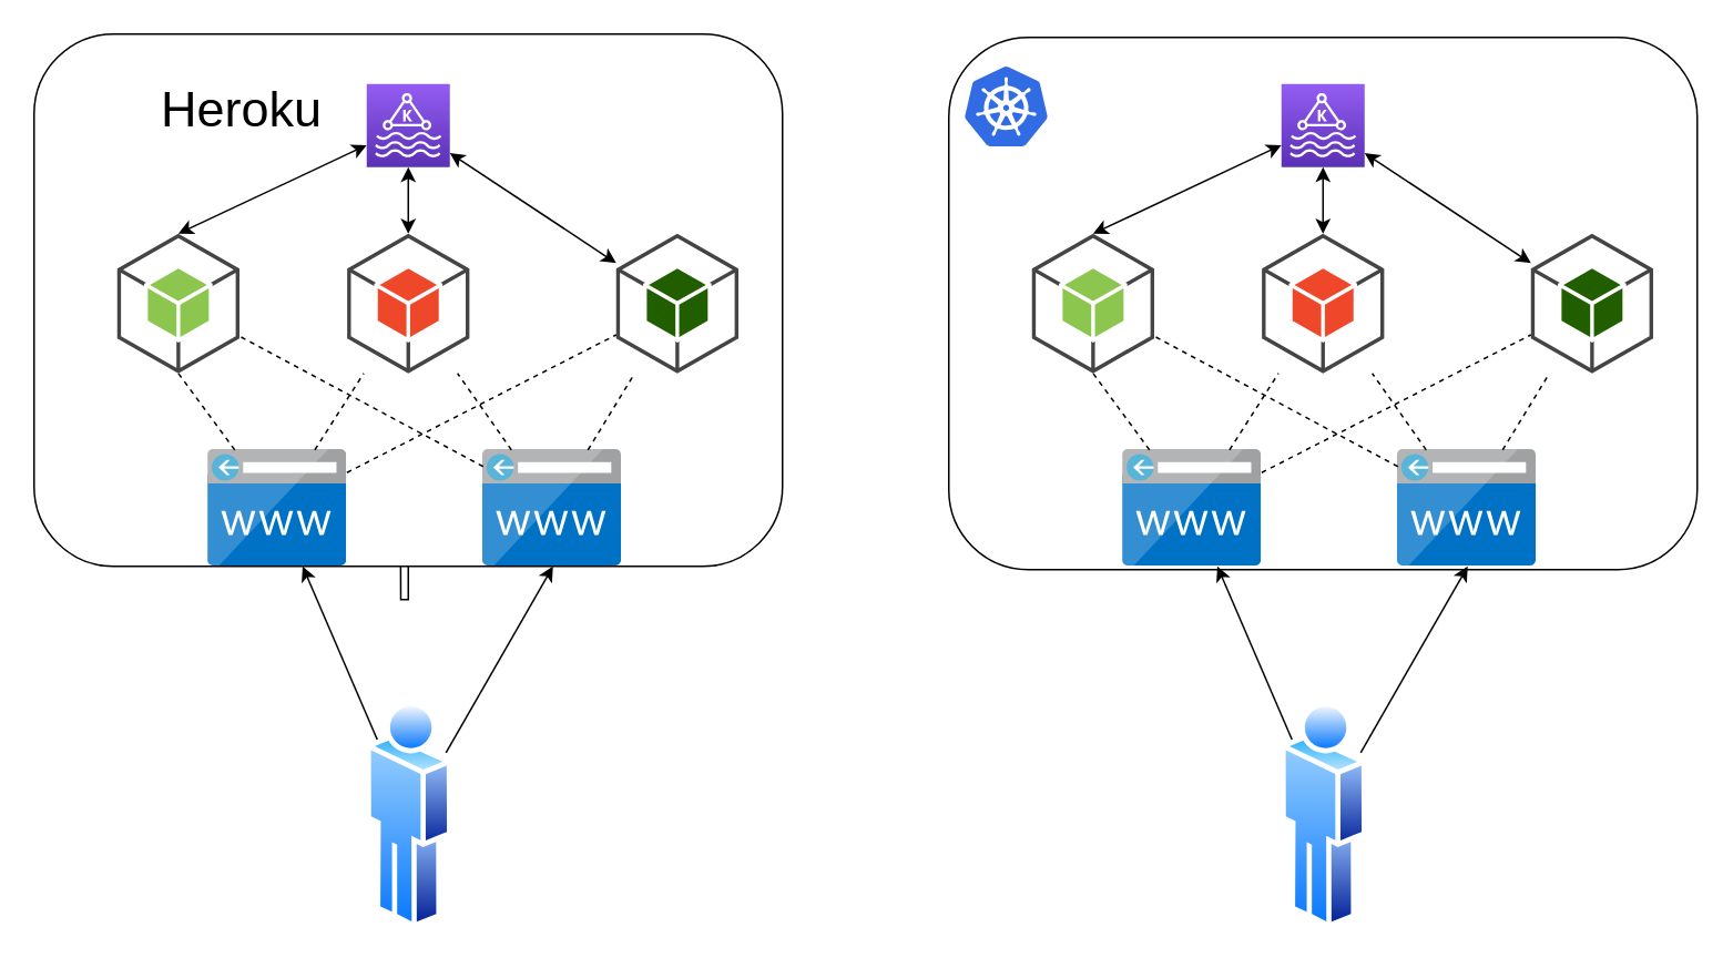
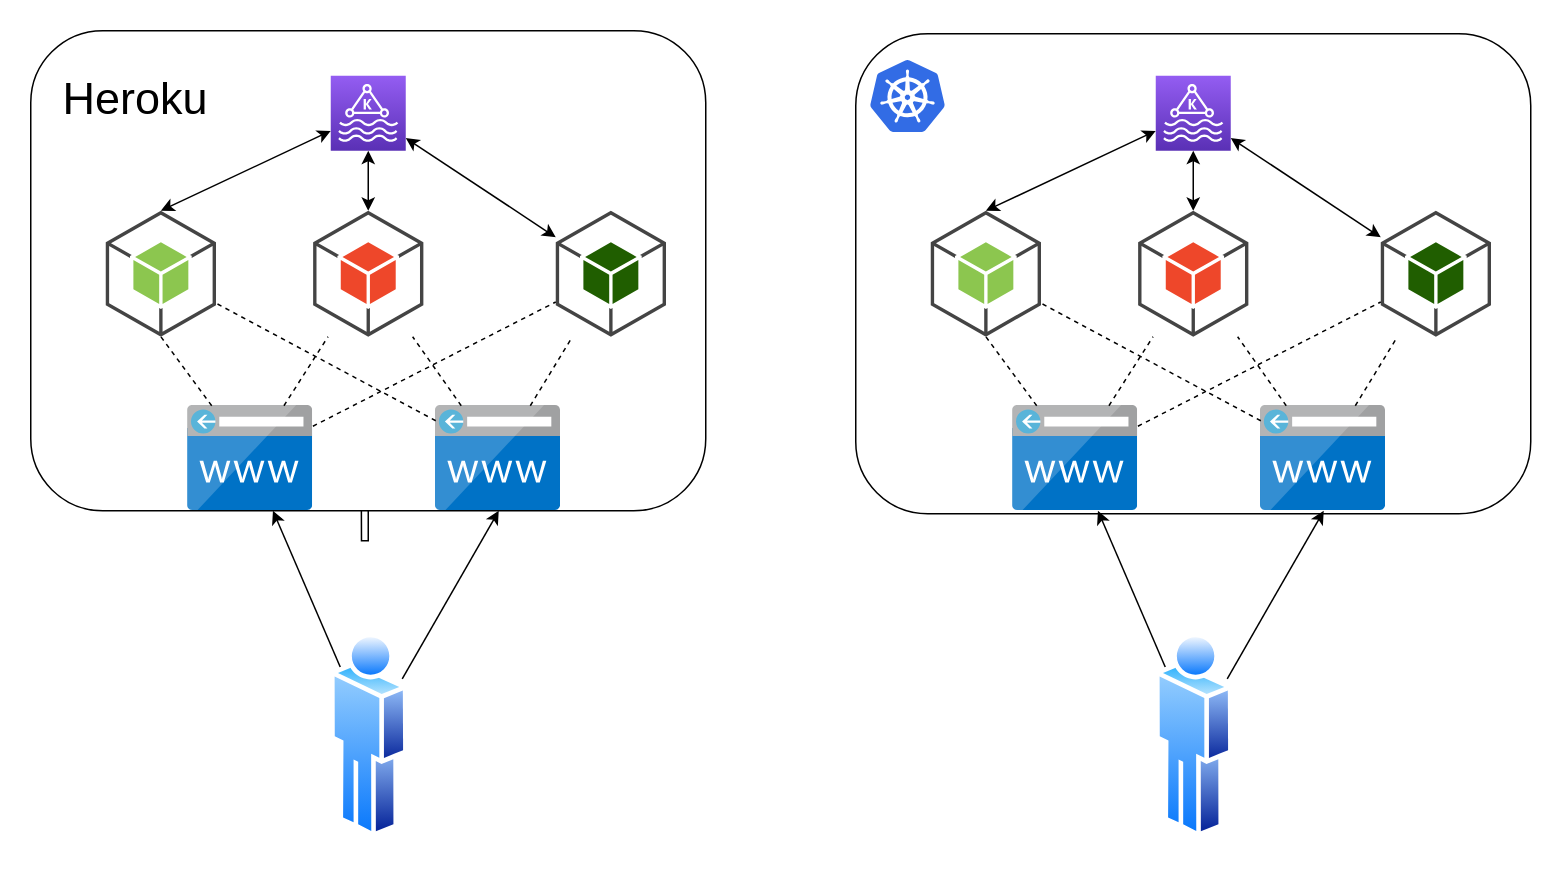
- <mxCell id="42" value="&lt;font style=&quot;font-size: 30px&quot;&gt;Heroku&lt;/font&gt;" style="text;html=1;strokeColor=none;fillColor=none;align=center;verticalAlign=middle;whiteSpace=wrap;rounded=0;" vertex="1" parent="1"><mxGeometry x="95" y="40" width="100" height="50" as="geometry" /></mxCell>
+ <mxCell id="42" value="&lt;font style=&quot;font-size: 30px&quot;&gt;Heroku&lt;/font&gt;" style="text;html=1;strokeColor=none;fillColor=none;align=center;verticalAlign=middle;whiteSpace=wrap;rounded=0;" vertex="1" parent="1"><mxGeometry x="40" y="40" width="100" height="50" as="geometry" /></mxCell>
